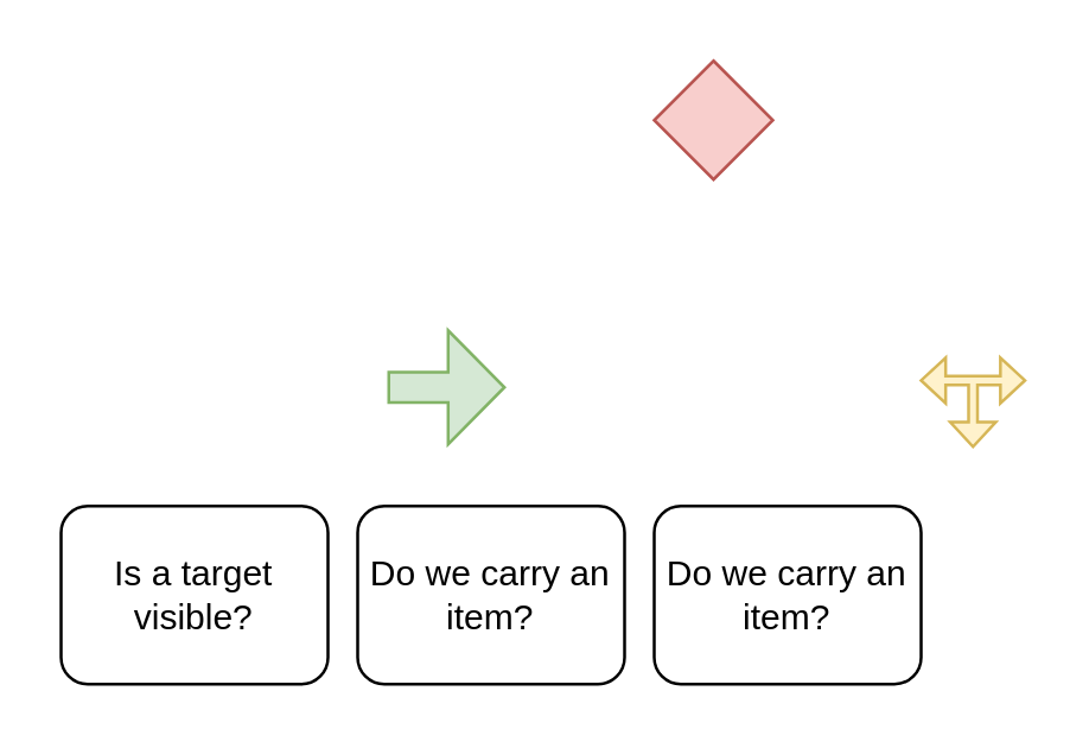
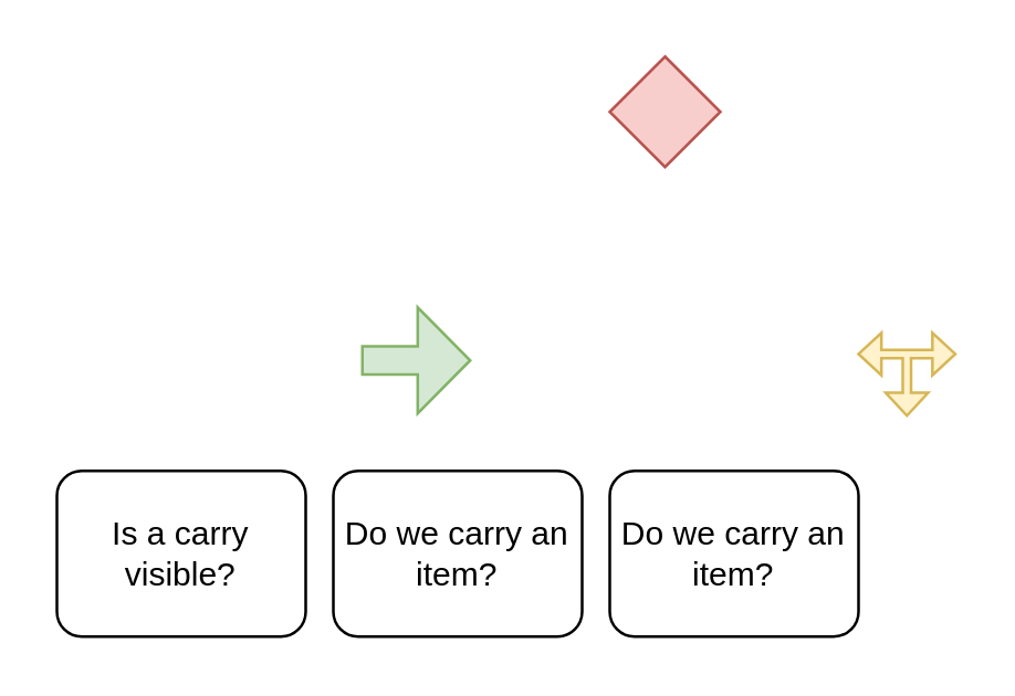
- <mxCell id="5" value="Is a target visible?" style="rounded=1;whiteSpace=wrap;html=1;" vertex="1" parent="1"><mxGeometry x="20" y="170" width="90" height="60" as="geometry" /></mxCell>
+ <mxCell id="5" value="Is a carry visible?" style="rounded=1;whiteSpace=wrap;html=1;" vertex="1" parent="1"><mxGeometry x="20" y="170" width="90" height="60" as="geometry" /></mxCell>
